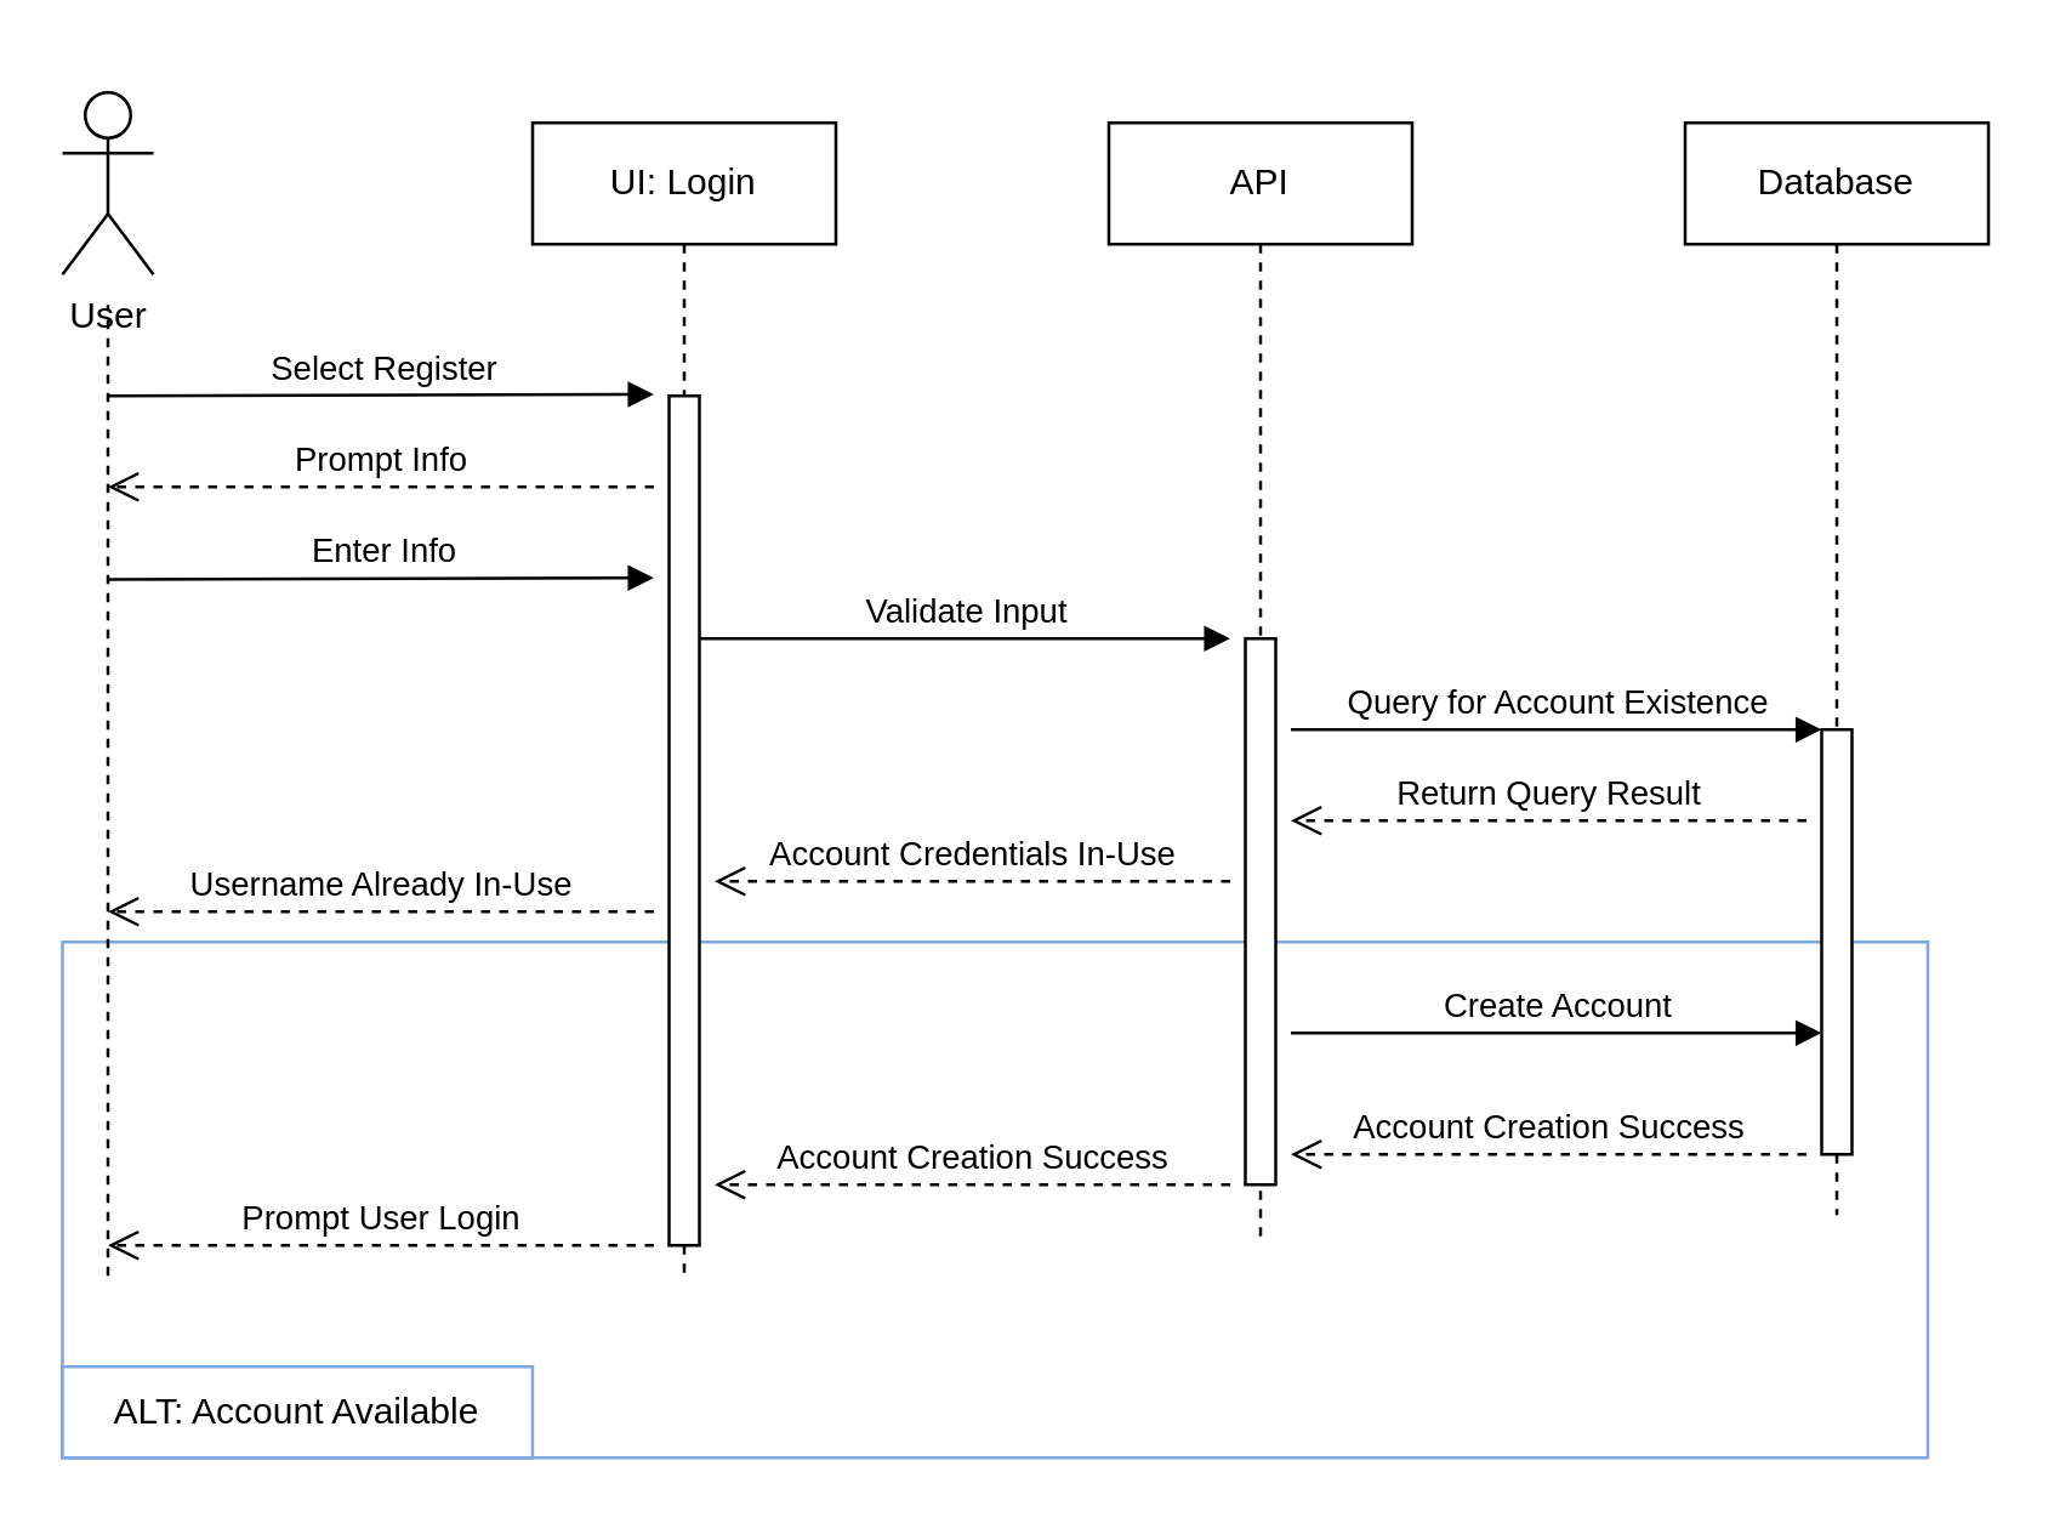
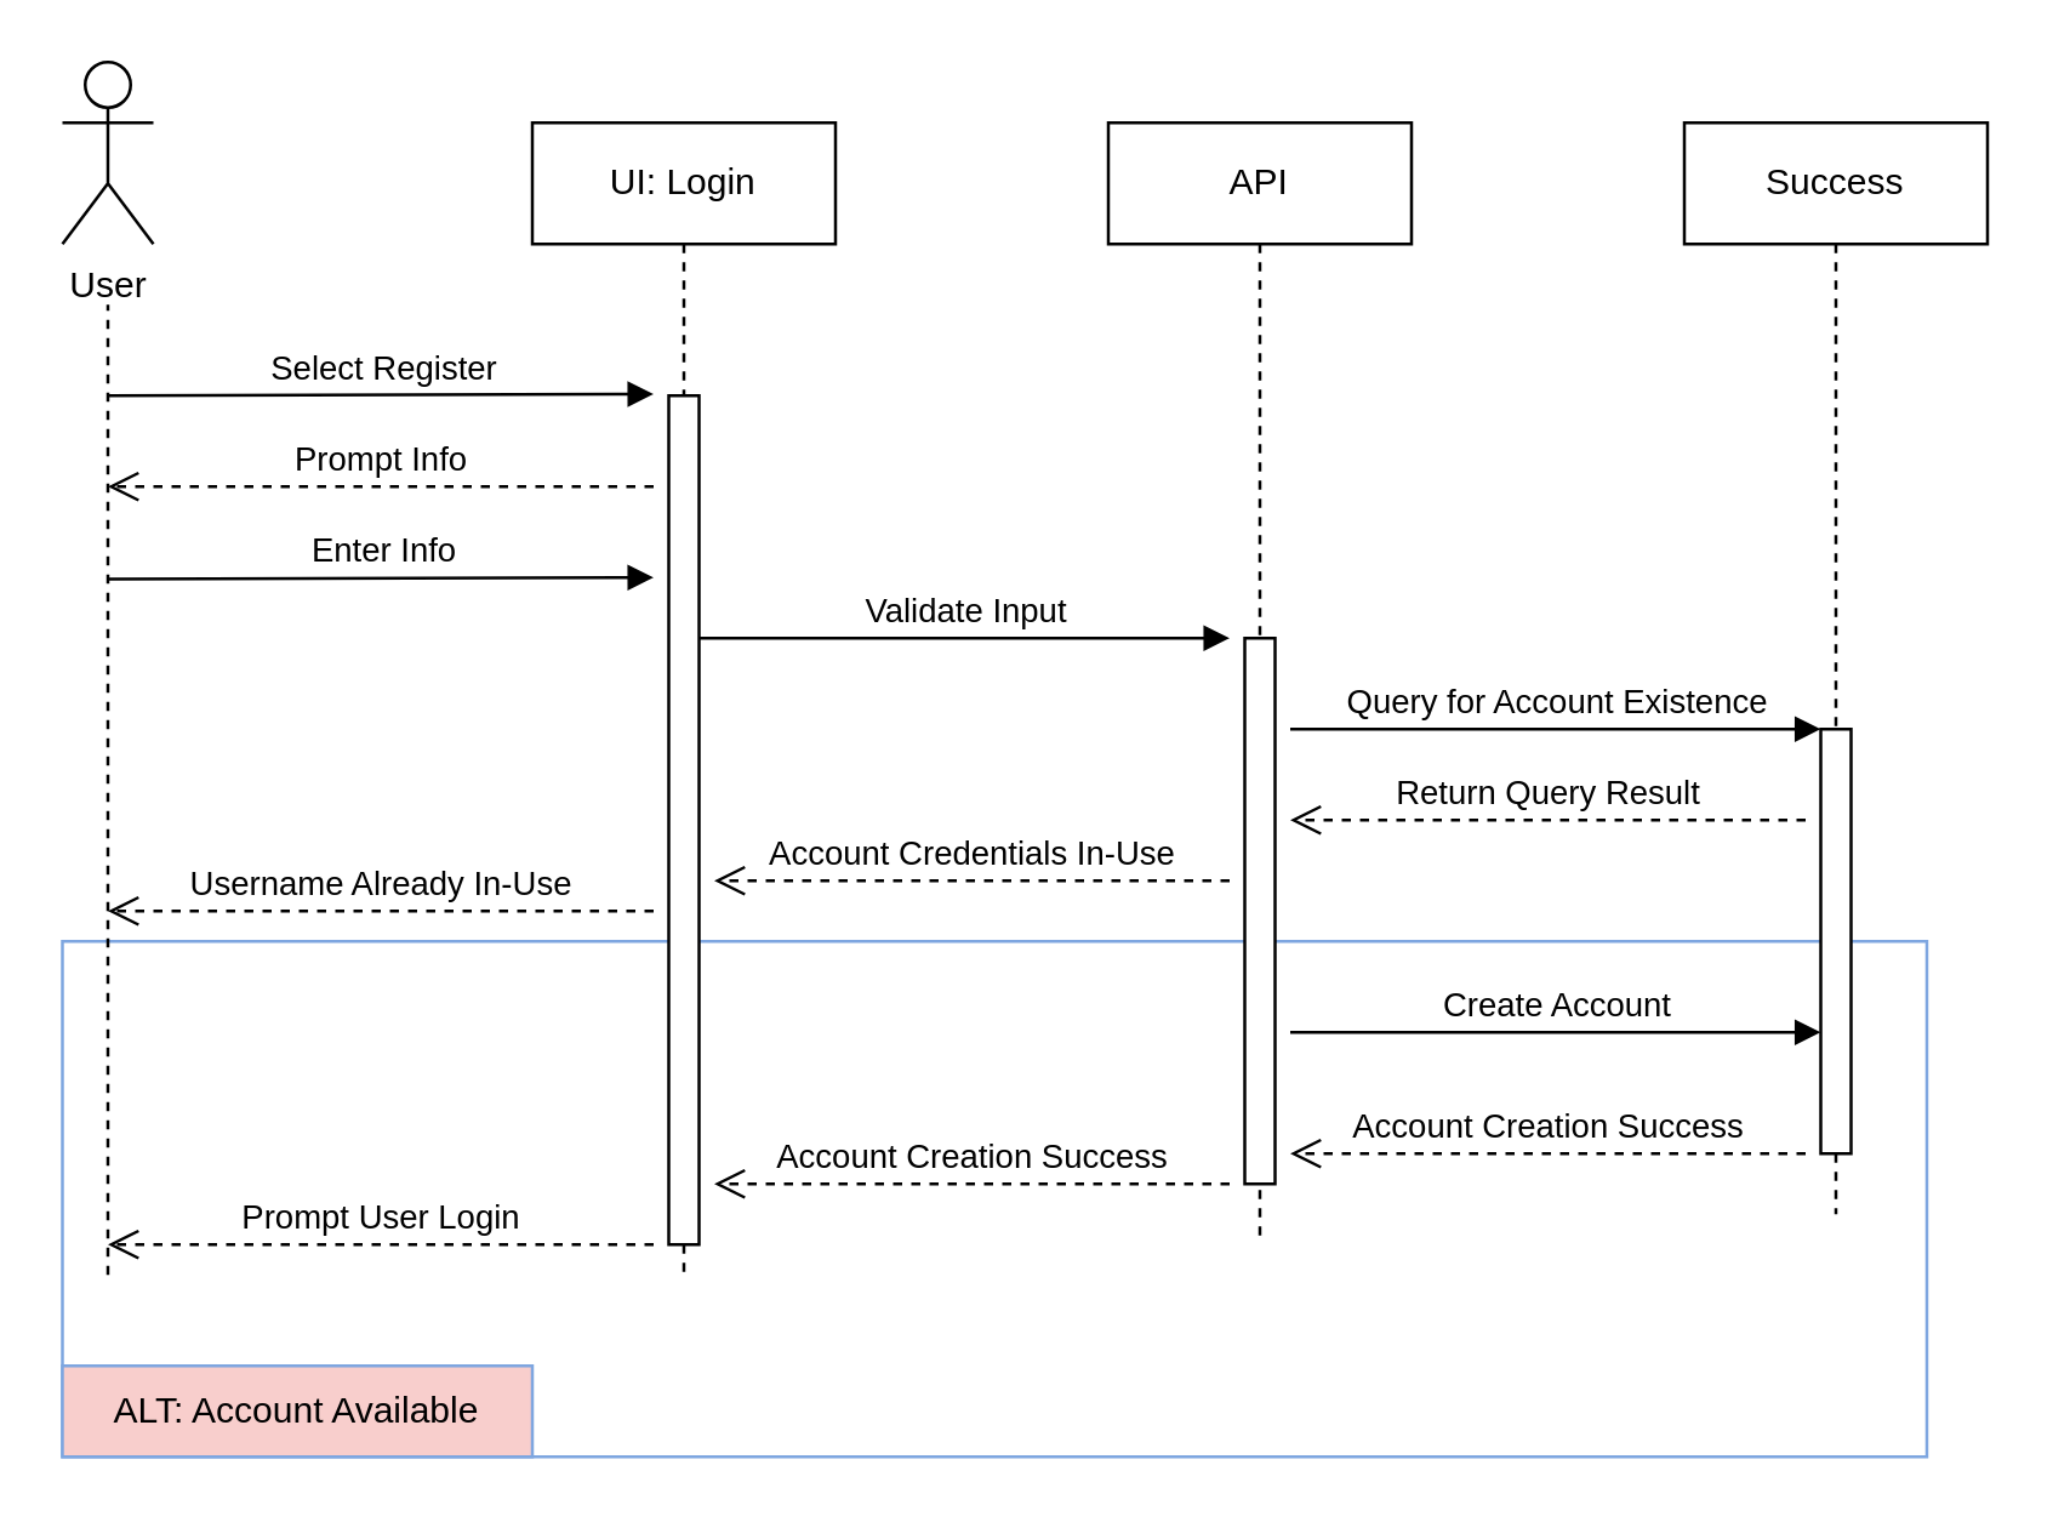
- <mxCell id="15" value="User" style="shape=umlActor;verticalLabelPosition=bottom;verticalAlign=top;html=1;" vertex="1" parent="1"><mxGeometry x="20" y="30" width="30" height="60" as="geometry" /></mxCell>
+ <mxCell id="15" value="User" style="shape=umlActor;verticalLabelPosition=bottom;verticalAlign=top;html=1;" vertex="1" parent="1"><mxGeometry x="20" y="20" width="30" height="60" as="geometry" /></mxCell>
- <mxCell id="9" value="Database" style="shape=umlLifeline;perimeter=lifelinePerimeter;whiteSpace=wrap;html=1;container=0;dropTarget=0;collapsible=0;recursiveResize=0;outlineConnect=0;portConstraint=eastwest;newEdgeStyle={&quot;edgeStyle&quot;:&quot;elbowEdgeStyle&quot;,&quot;elbow&quot;:&quot;vertical&quot;,&quot;curved&quot;:0,&quot;rounded&quot;:0};" vertex="1" parent="1"><mxGeometry x="555" y="40" width="100" height="360" as="geometry" /></mxCell>
+ <mxCell id="9" value="Success" style="shape=umlLifeline;perimeter=lifelinePerimeter;whiteSpace=wrap;html=1;container=0;dropTarget=0;collapsible=0;recursiveResize=0;outlineConnect=0;portConstraint=eastwest;newEdgeStyle={&quot;edgeStyle&quot;:&quot;elbowEdgeStyle&quot;,&quot;elbow&quot;:&quot;vertical&quot;,&quot;curved&quot;:0,&quot;rounded&quot;:0};" vertex="1" parent="1"><mxGeometry x="555" y="40" width="100" height="360" as="geometry" /></mxCell>
- <mxCell id="24" value="ALT: Account Available" style="rounded=0;whiteSpace=wrap;html=1;strokeColor=#7EA6E0;" vertex="1" parent="1"><mxGeometry x="20" y="450" width="155" height="30" as="geometry" /></mxCell>
+ <mxCell id="24" value="ALT: Account Available" style="rounded=0;whiteSpace=wrap;html=1;strokeColor=#7EA6E0;fillColor=#f8cecc;" vertex="1" parent="1"><mxGeometry x="20" y="450" width="155" height="30" as="geometry" /></mxCell>
